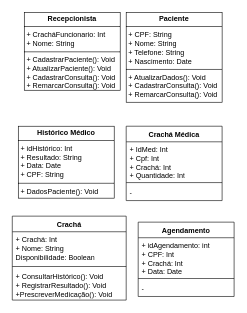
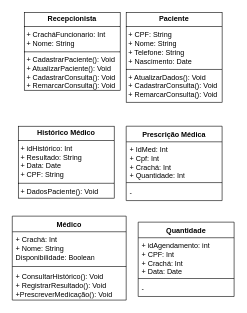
- <mxCell id="5" value="Crachá Médica" style="swimlane;fontStyle=1;align=center;verticalAlign=top;childLayout=stackLayout;horizontal=1;startSize=26;horizontalStack=0;resizeParent=1;resizeParentMax=0;resizeLast=0;collapsible=1;marginBottom=0;whiteSpace=wrap;html=1;" vertex="1" parent="1"><mxGeometry x="210" y="210" width="160" height="124" as="geometry" /></mxCell>
+ <mxCell id="5" value="Prescrição Médica" style="swimlane;fontStyle=1;align=center;verticalAlign=top;childLayout=stackLayout;horizontal=1;startSize=26;horizontalStack=0;resizeParent=1;resizeParentMax=0;resizeLast=0;collapsible=1;marginBottom=0;whiteSpace=wrap;html=1;" vertex="1" parent="1"><mxGeometry x="210" y="210" width="160" height="124" as="geometry" /></mxCell>
- <mxCell id="9" value="Crachá" style="swimlane;fontStyle=1;align=center;verticalAlign=top;childLayout=stackLayout;horizontal=1;startSize=26;horizontalStack=0;resizeParent=1;resizeParentMax=0;resizeLast=0;collapsible=1;marginBottom=0;whiteSpace=wrap;html=1;" vertex="1" parent="1"><mxGeometry x="20" y="360" width="190" height="140" as="geometry" /></mxCell>
+ <mxCell id="9" value="Médico" style="swimlane;fontStyle=1;align=center;verticalAlign=top;childLayout=stackLayout;horizontal=1;startSize=26;horizontalStack=0;resizeParent=1;resizeParentMax=0;resizeLast=0;collapsible=1;marginBottom=0;whiteSpace=wrap;html=1;" vertex="1" parent="1"><mxGeometry x="20" y="360" width="190" height="140" as="geometry" /></mxCell>
- <mxCell id="13" value="Agendamento" style="swimlane;fontStyle=1;align=center;verticalAlign=top;childLayout=stackLayout;horizontal=1;startSize=26;horizontalStack=0;resizeParent=1;resizeParentMax=0;resizeLast=0;collapsible=1;marginBottom=0;whiteSpace=wrap;html=1;" vertex="1" parent="1"><mxGeometry x="230" y="370" width="160" height="124" as="geometry" /></mxCell>
+ <mxCell id="13" value="Quantidade" style="swimlane;fontStyle=1;align=center;verticalAlign=top;childLayout=stackLayout;horizontal=1;startSize=26;horizontalStack=0;resizeParent=1;resizeParentMax=0;resizeLast=0;collapsible=1;marginBottom=0;whiteSpace=wrap;html=1;" vertex="1" parent="1"><mxGeometry x="230" y="370" width="160" height="124" as="geometry" /></mxCell>
